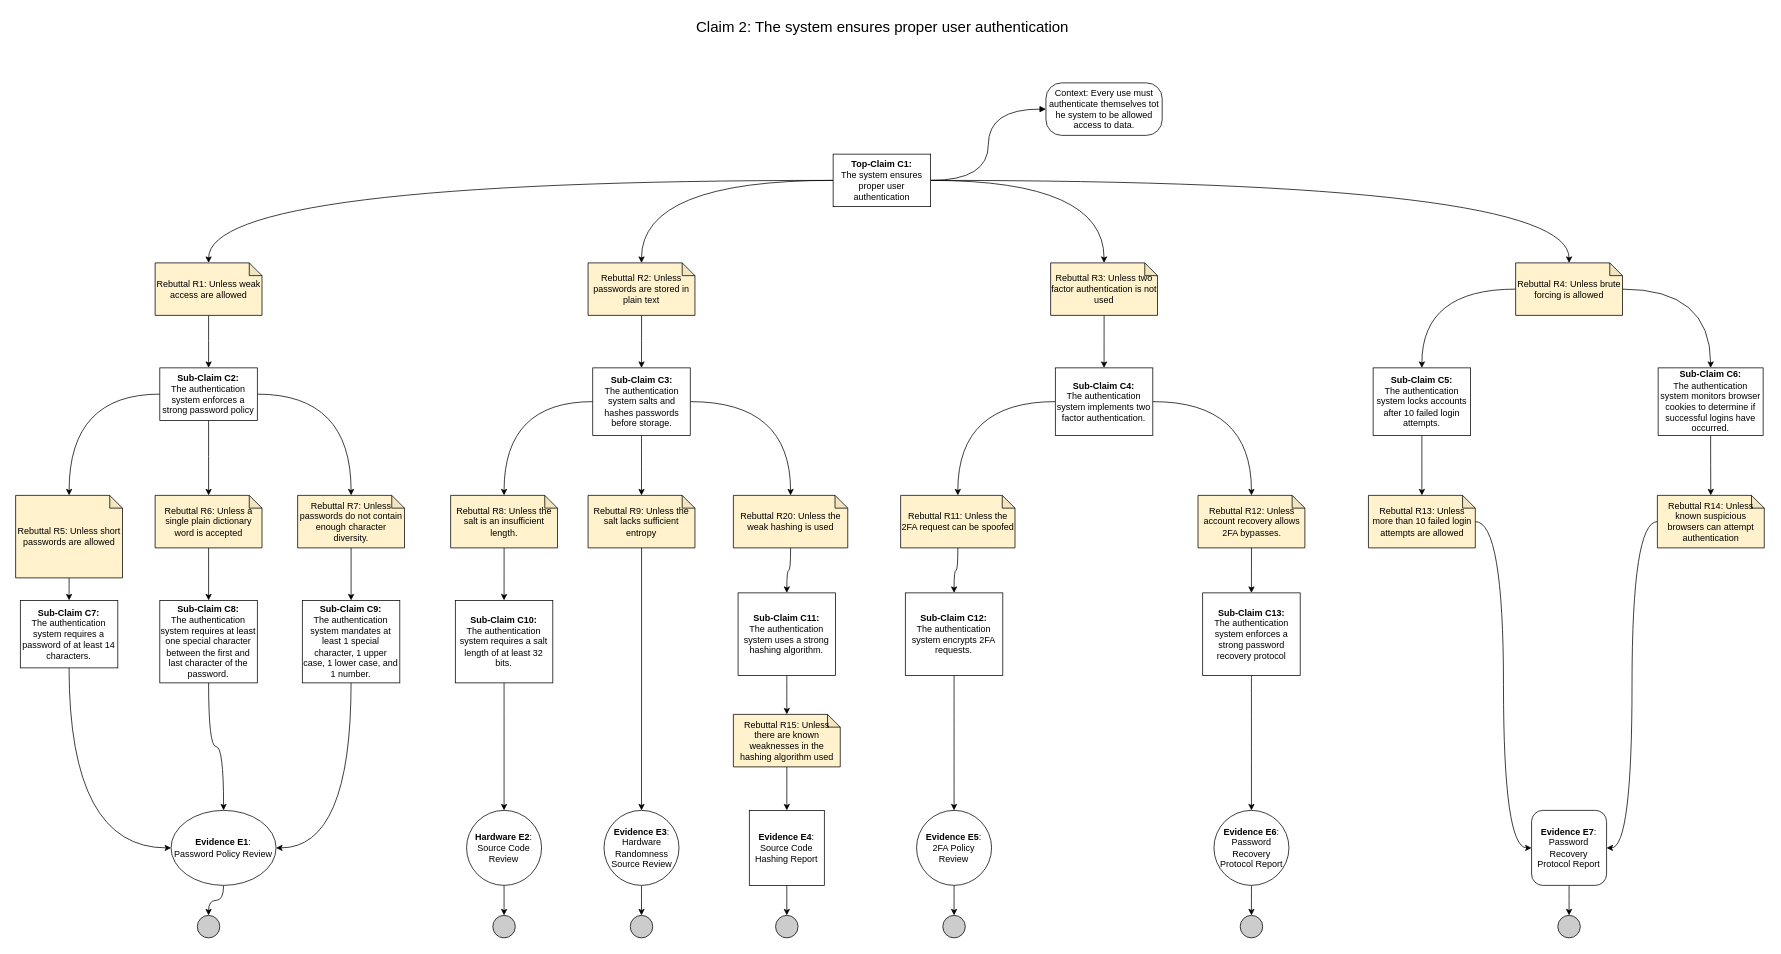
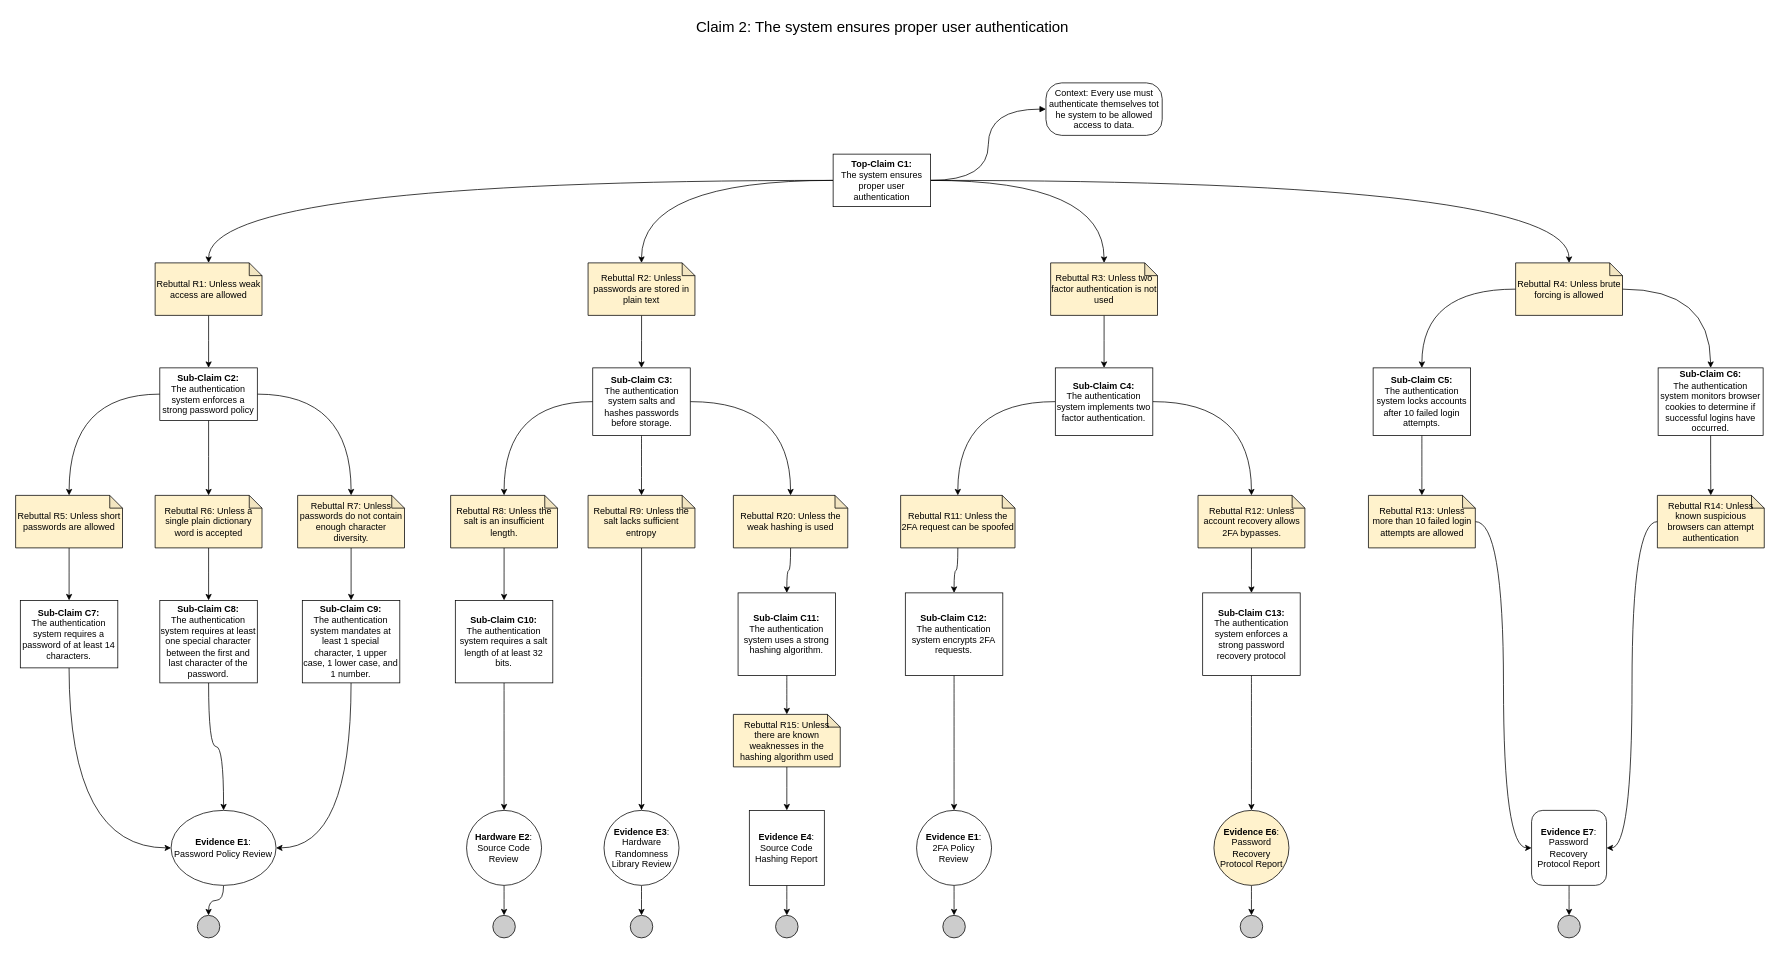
- <mxCell id="24" value="Rebuttal R5: Unless short passwords are allowed" style="shape=note;whiteSpace=wrap;html=1;backgroundOutline=1;darkOpacity=0.05;size=17;fillColor=#FFF2CC;" parent="1" vertex="1"><mxGeometry x="20" y="660" width="142.5" height="110" as="geometry" /></mxCell>
+ <mxCell id="24" value="Rebuttal R5: Unless short passwords are allowed" style="shape=note;whiteSpace=wrap;html=1;backgroundOutline=1;darkOpacity=0.05;size=17;fillColor=#FFF2CC;" parent="1" vertex="1"><mxGeometry x="20" y="660" width="142.5" height="70" as="geometry" /></mxCell>
- <mxCell id="48" value="&lt;b&gt;Evidence E3&lt;/b&gt;:&lt;br&gt;Hardware Randomness Source Review" style="ellipse;whiteSpace=wrap;html=1;aspect=fixed;fillColor=#ffffff;rounded=0;" vertex="1" parent="1"><mxGeometry x="804.5" y="1080" width="100" height="100" as="geometry" /></mxCell>
+ <mxCell id="48" value="&lt;b&gt;Evidence E3&lt;/b&gt;:&lt;br&gt;Hardware Randomness Library Review" style="ellipse;whiteSpace=wrap;html=1;aspect=fixed;fillColor=#ffffff;rounded=0;" vertex="1" parent="1"><mxGeometry x="804.5" y="1080" width="100" height="100" as="geometry" /></mxCell>
- <mxCell id="75" value="&lt;b&gt;Evidence E5&lt;/b&gt;:&lt;br&gt;2FA Policy Review" style="ellipse;whiteSpace=wrap;html=1;aspect=fixed;fillColor=#ffffff;rounded=0;" vertex="1" parent="1"><mxGeometry x="1221.25" y="1080" width="100" height="100" as="geometry" /></mxCell>
+ <mxCell id="75" value="&lt;b&gt;Evidence E1&lt;/b&gt;:&lt;br&gt;2FA Policy Review" style="ellipse;whiteSpace=wrap;html=1;aspect=fixed;fillColor=#ffffff;rounded=0;" vertex="1" parent="1"><mxGeometry x="1221.25" y="1080" width="100" height="100" as="geometry" /></mxCell>
- <mxCell id="78" value="&lt;b&gt;Evidence E6&lt;/b&gt;:&lt;br&gt;Password Recovery Protocol Report" style="ellipse;whiteSpace=wrap;html=1;aspect=fixed;fillColor=#ffffff;rounded=0;" vertex="1" parent="1"><mxGeometry x="1617.75" y="1080" width="100" height="100" as="geometry" /></mxCell>
+ <mxCell id="78" value="&lt;b&gt;Evidence E6&lt;/b&gt;:&lt;br&gt;Password Recovery Protocol Report" style="ellipse;whiteSpace=wrap;html=1;aspect=fixed;fillColor=#fff2cc;rounded=0;" vertex="1" parent="1"><mxGeometry x="1617.75" y="1080" width="100" height="100" as="geometry" /></mxCell>
